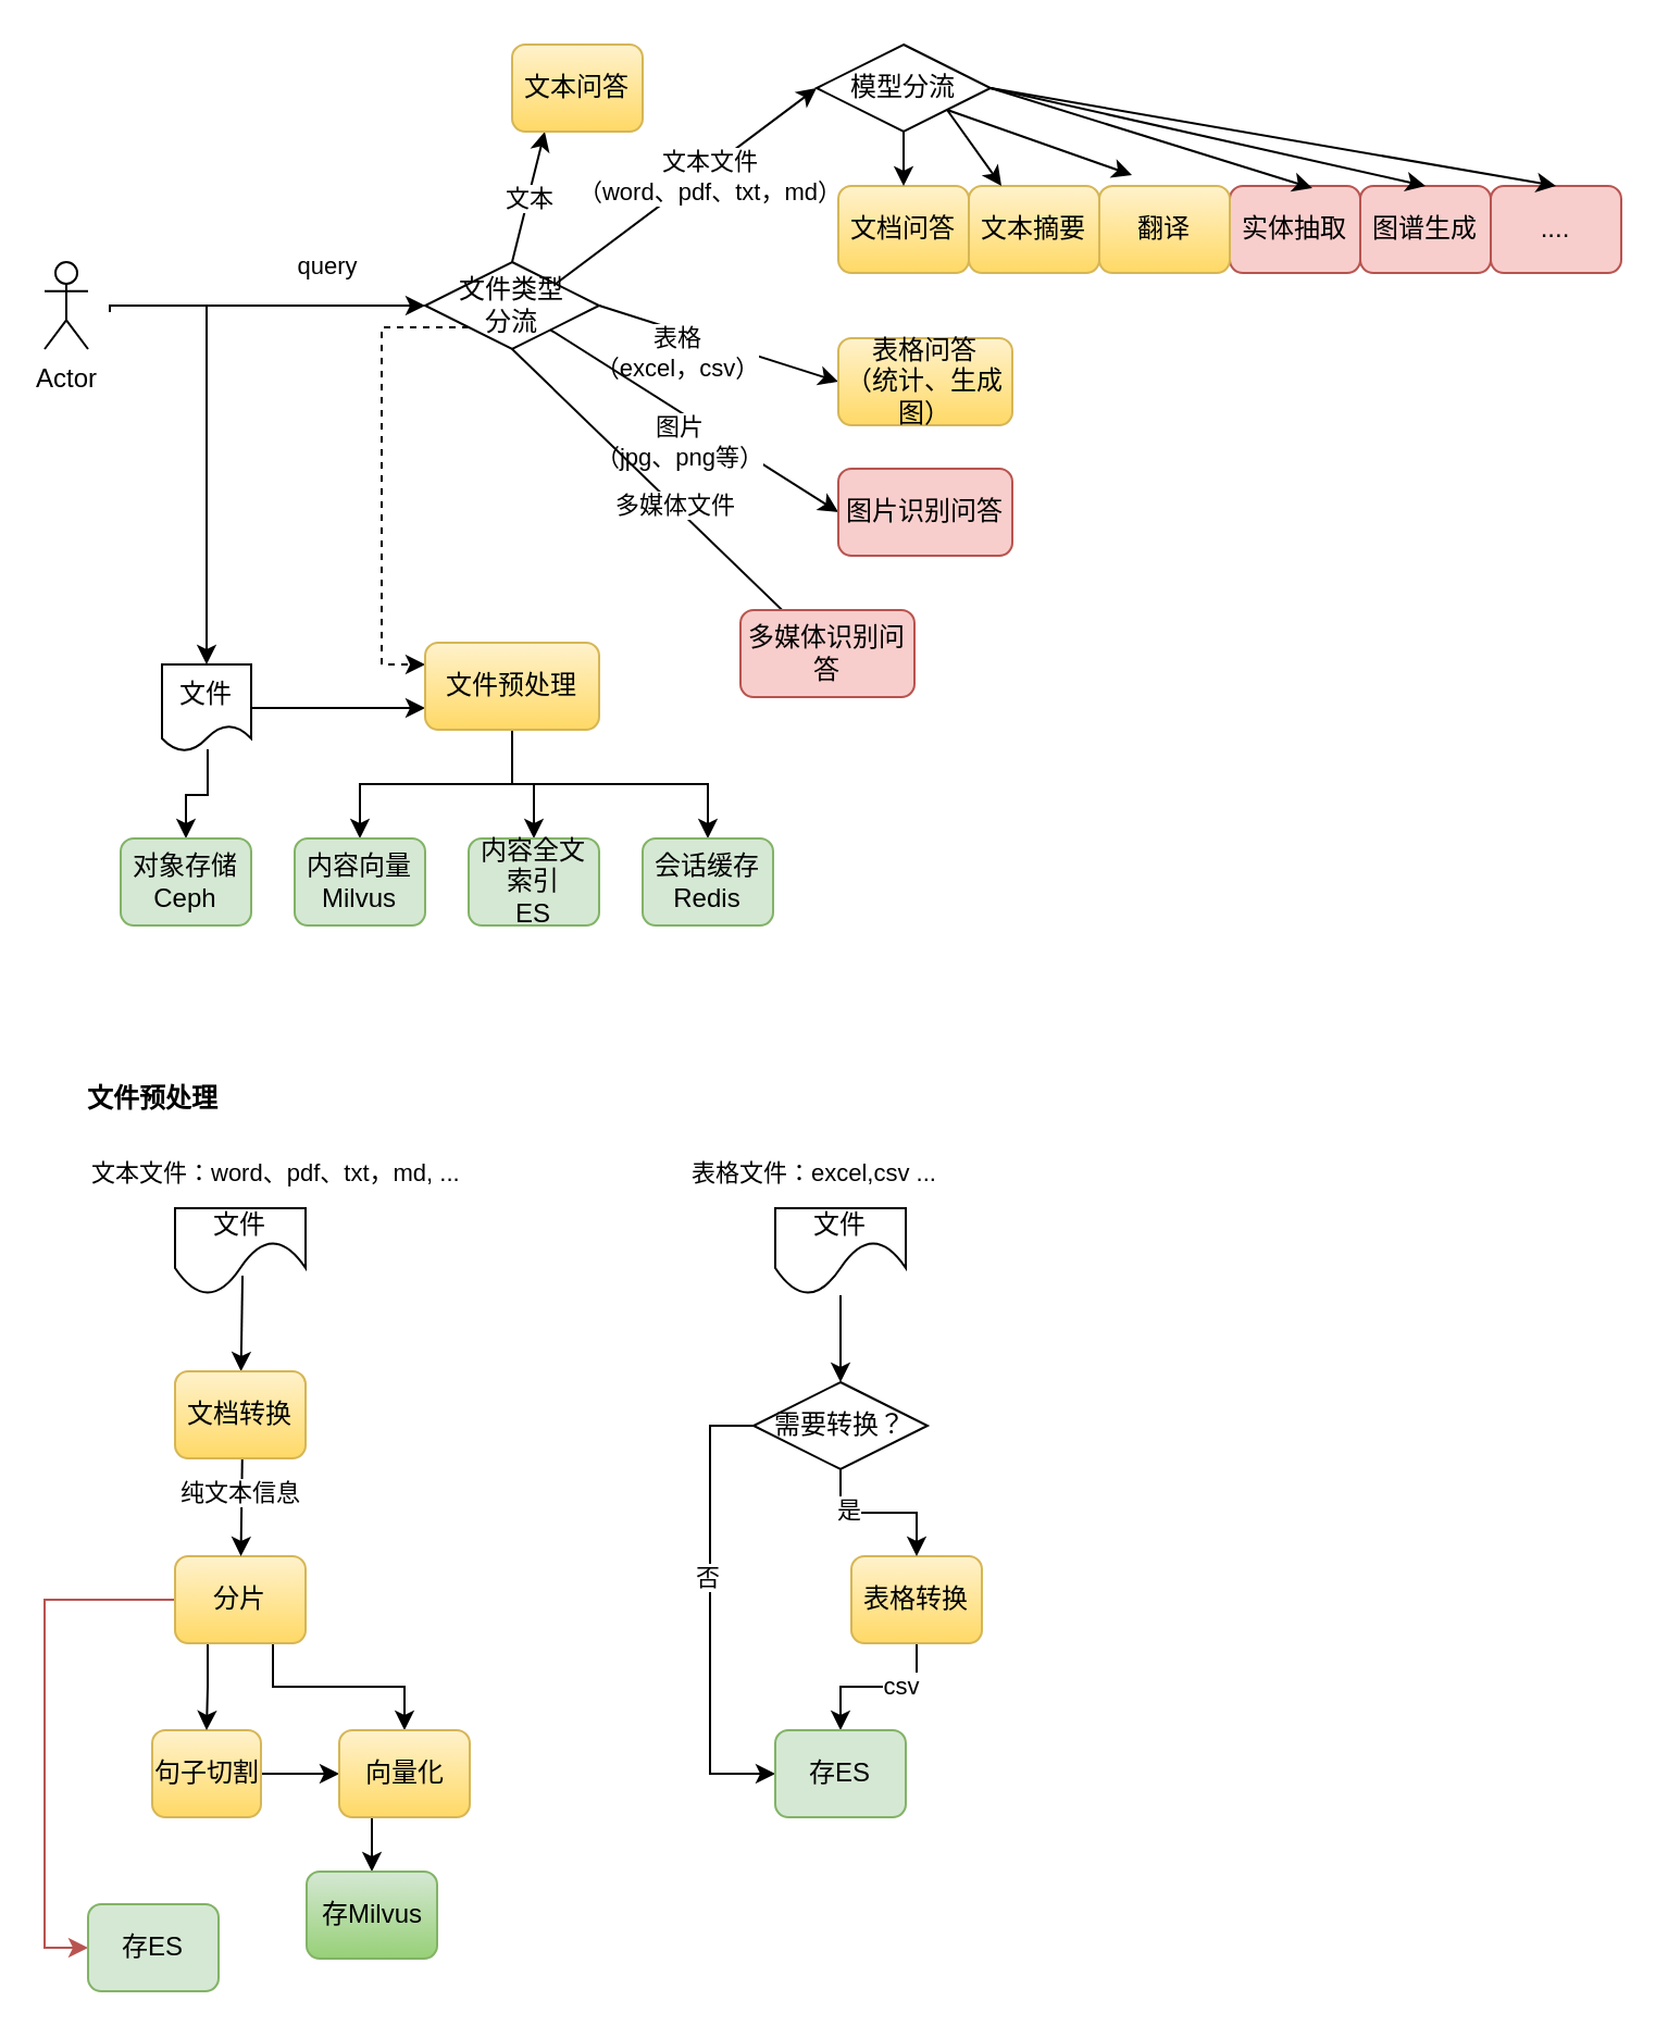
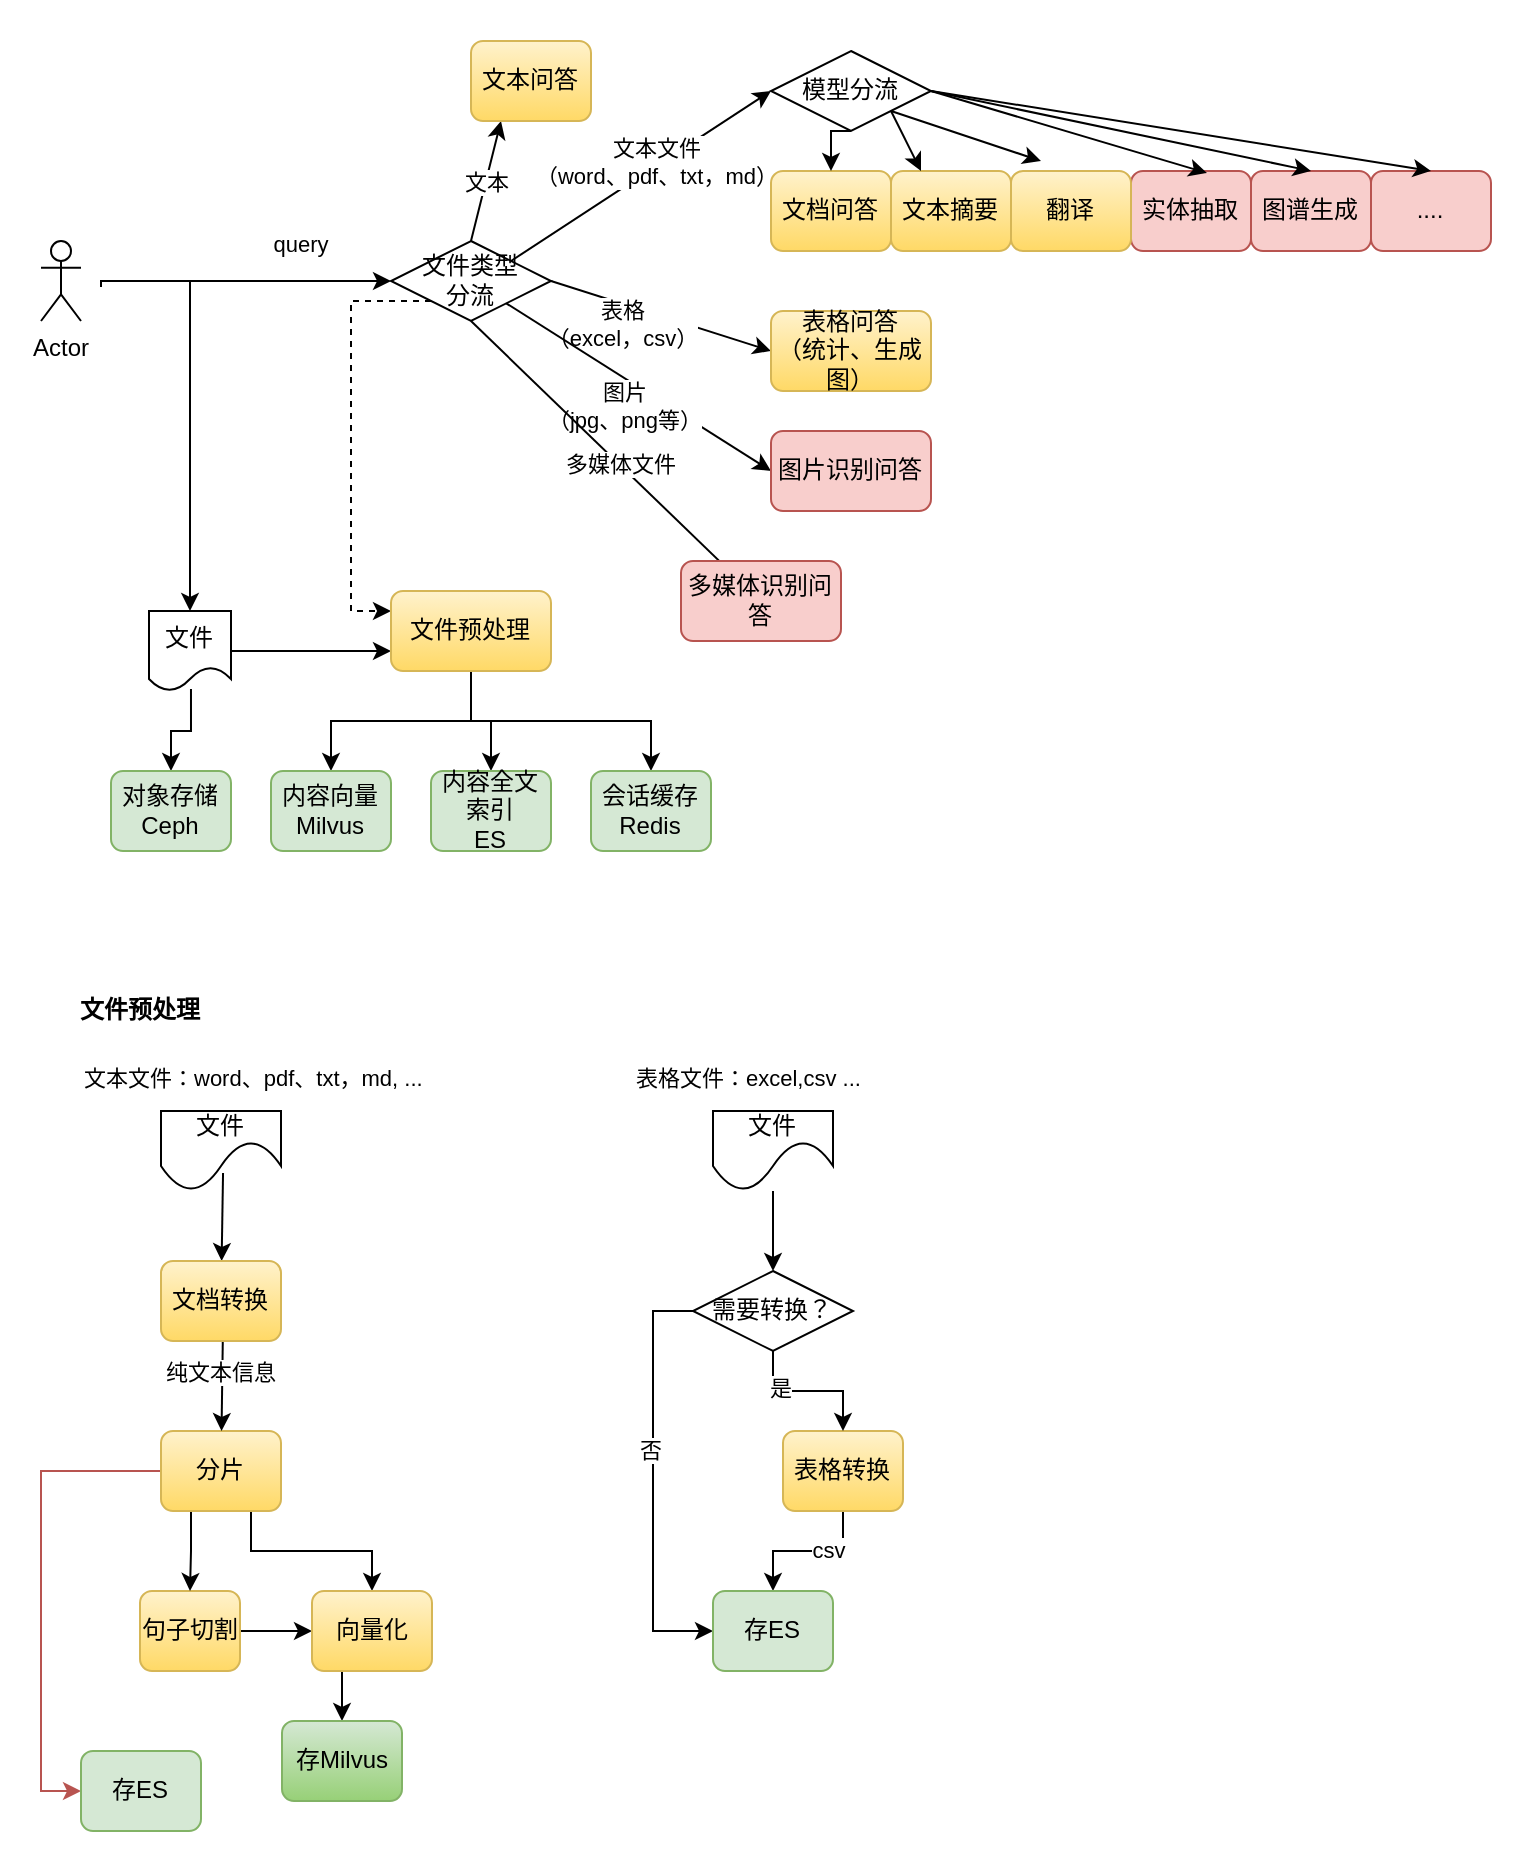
- <mxCell id="73" value="模型分流" style="rhombus;whiteSpace=wrap;html=1;" vertex="1" parent="1"><mxGeometry x="375" y="20" width="80" height="40" as="geometry" /></mxCell>
+ <mxCell id="73" value="模型分流" style="rhombus;whiteSpace=wrap;html=1;" vertex="1" parent="1"><mxGeometry x="385" y="25" width="80" height="40" as="geometry" /></mxCell>
